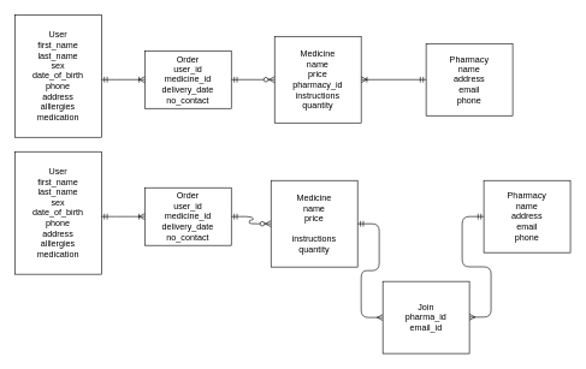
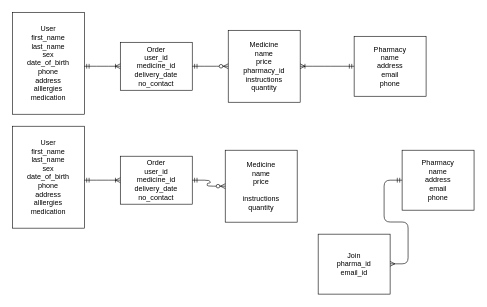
- <mxCell id="13" value="" style="edgeStyle=entityRelationEdgeStyle;fontSize=12;html=1;endArrow=ERmany;endFill=0;exitX=1;exitY=0.5;exitDx=0;exitDy=0;startArrow=ERmandOne;startFill=0;entryX=0;entryY=0.5;entryDx=0;entryDy=0;" edge="1" parent="1" source="12" target="16"><mxGeometry width="100" height="100" relative="1" as="geometry"><mxPoint x="490" y="400" as="sourcePoint" /><mxPoint x="590" y="300" as="targetPoint" /></mxGeometry></mxCell>
